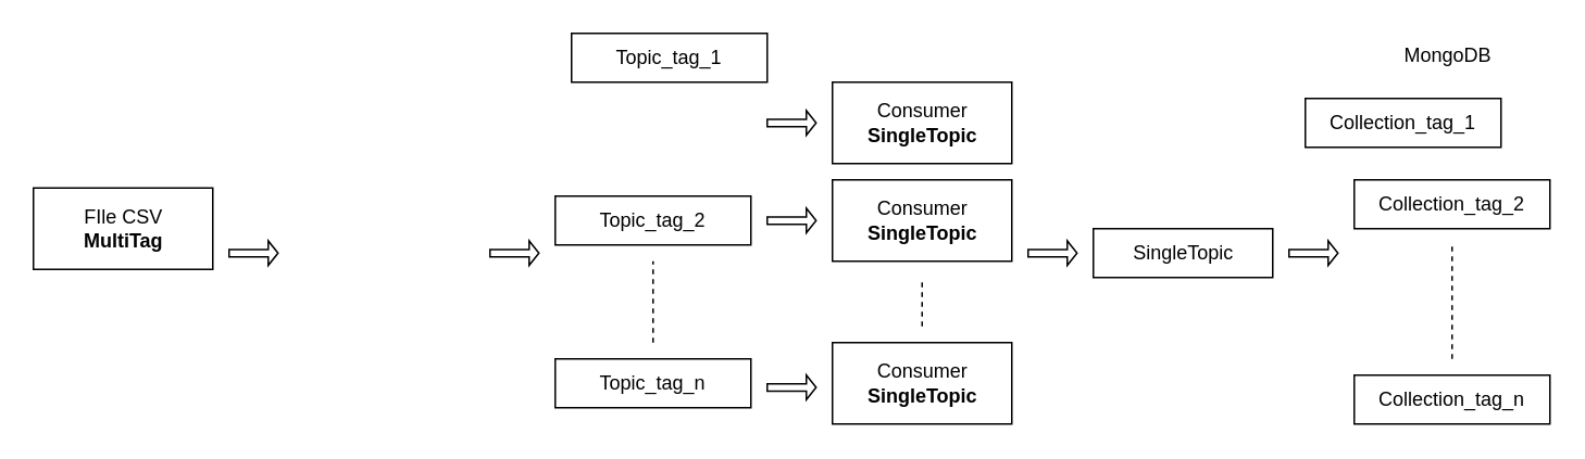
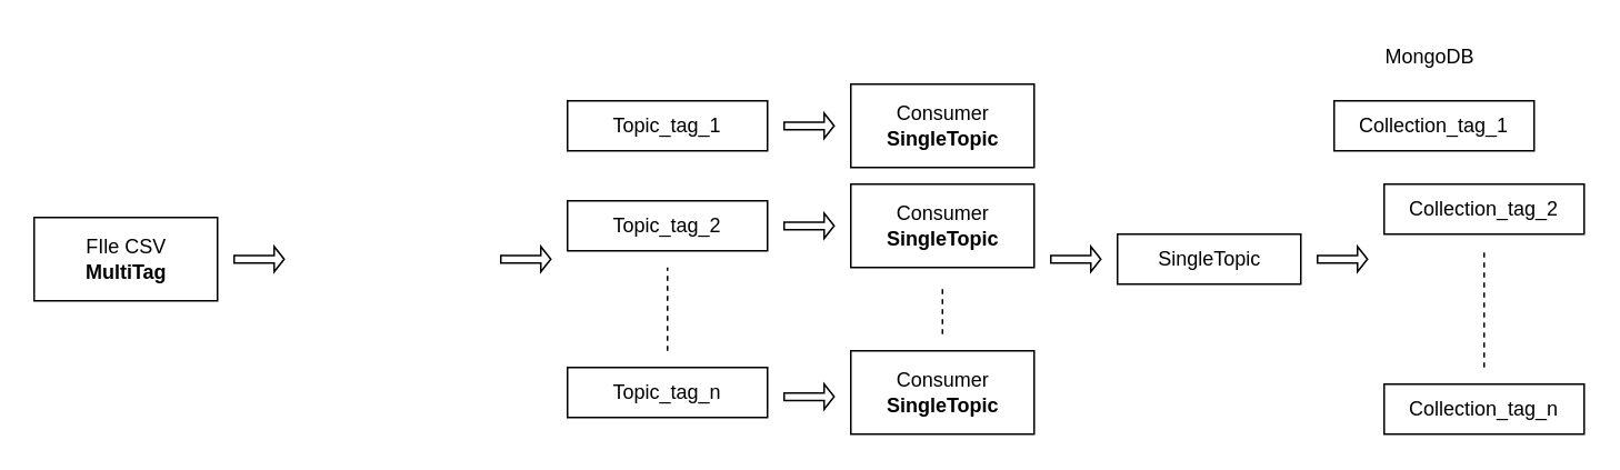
- <mxCell id="15" value="Topic_tag_1" style="rounded=0;whiteSpace=wrap;html=1;" vertex="1" parent="1"><mxGeometry x="350" y="20" width="120" height="30" as="geometry" /></mxCell>
+ <mxCell id="15" value="Topic_tag_1" style="rounded=0;whiteSpace=wrap;html=1;" vertex="1" parent="1"><mxGeometry x="340" y="60" width="120" height="30" as="geometry" /></mxCell>
- <mxCell id="13" value="MongoDB" style="text;strokeColor=none;fillColor=none;align=left;verticalAlign=top;spacingLeft=4;spacingRight=4;overflow=hidden;rotatable=0;points=[[0,0.5],[1,0.5]];portConstraint=eastwest;" vertex="1" parent="1"><mxGeometry x="855" y="20" width="70" height="30" as="geometry" /></mxCell>
+ <mxCell id="13" value="MongoDB" style="text;strokeColor=none;fillColor=none;align=left;verticalAlign=top;spacingLeft=4;spacingRight=4;overflow=hidden;rotatable=0;points=[[0,0.5],[1,0.5]];portConstraint=eastwest;" vertex="1" parent="1"><mxGeometry x="825" y="20" width="70" height="30" as="geometry" /></mxCell>
- <mxCell id="3" value="FIle CSV&lt;br&gt;&lt;b&gt;MultiTag&lt;/b&gt;" style="html=1;" vertex="1" parent="1"><mxGeometry x="20" y="115" width="110" height="50" as="geometry" /></mxCell>
+ <mxCell id="3" value="FIle CSV&lt;br&gt;&lt;b&gt;MultiTag&lt;/b&gt;" style="html=1;" vertex="1" parent="1"><mxGeometry x="20" y="130" width="110" height="50" as="geometry" /></mxCell>
